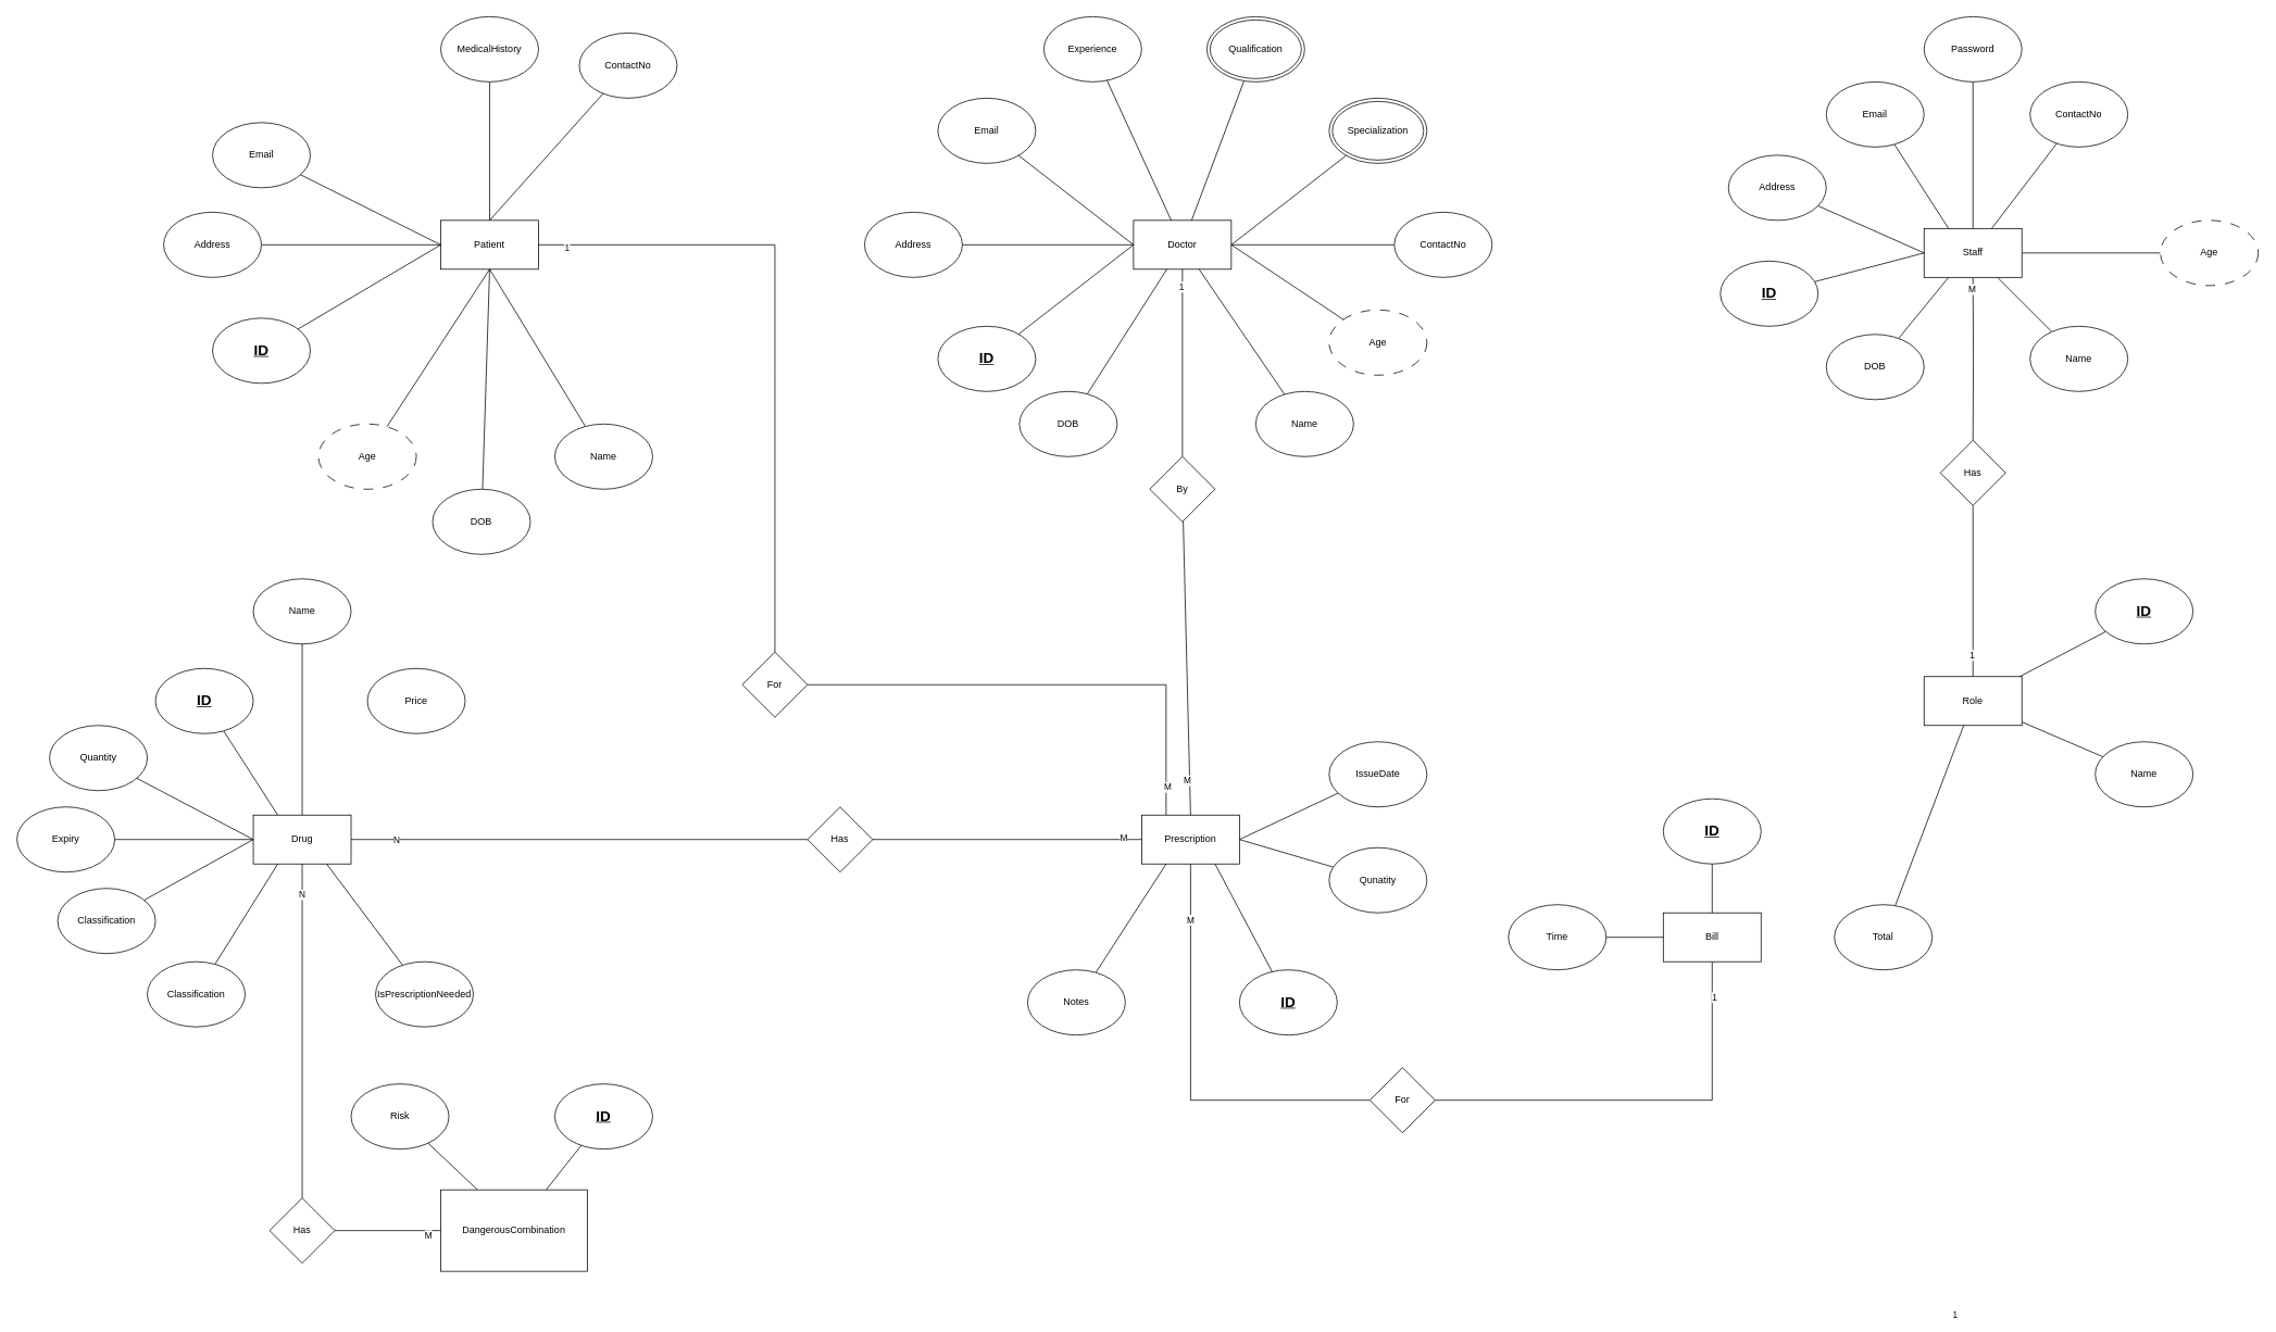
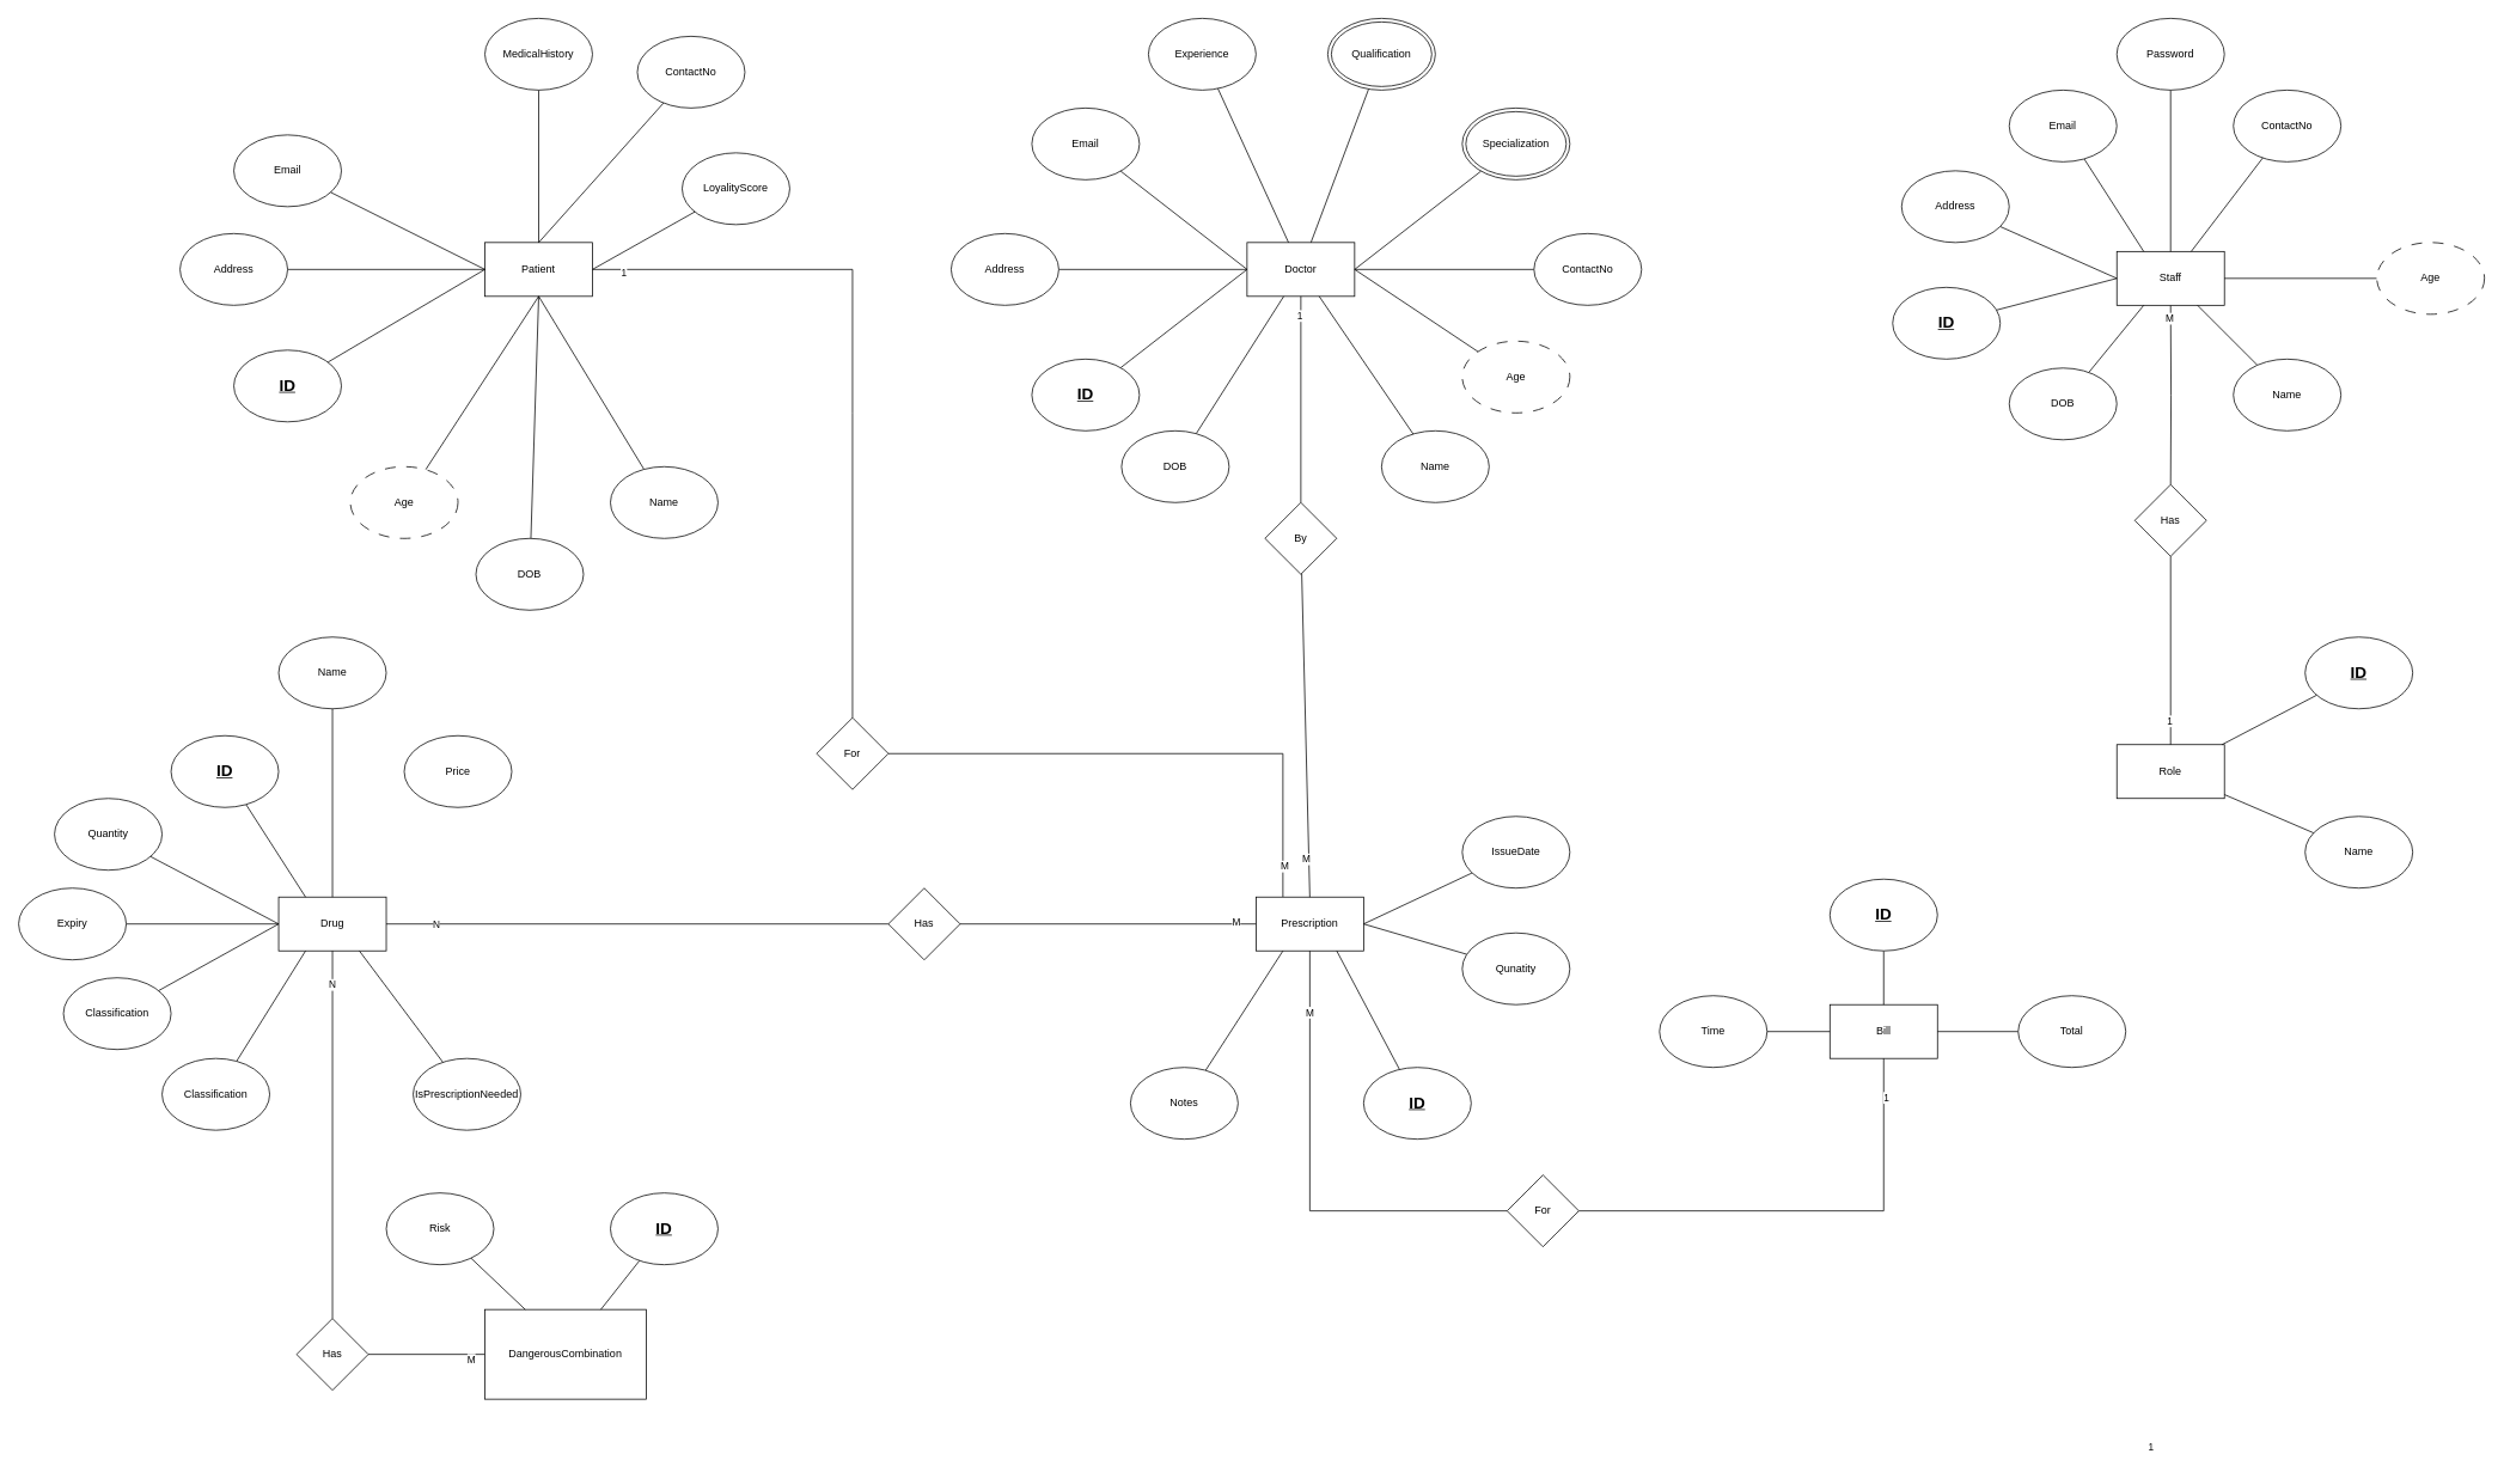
+ <mxCell id="119" value="LoyalityScore" style="ellipse;whiteSpace=wrap;html=1;" vertex="1" parent="1"><mxGeometry x="760" y="170" width="120" height="80" as="geometry" /></mxCell>
+ <mxCell id="118" style="rounded=0;orthogonalLoop=1;jettySize=auto;html=1;entryX=1;entryY=0.5;entryDx=0;entryDy=0;endArrow=none;endFill=0;" edge="1" parent="1" source="119" target="4"><mxGeometry relative="1" as="geometry" /></mxCell>
- <mxCell id="111" style="rounded=0;orthogonalLoop=1;jettySize=auto;html=1;endArrow=none;endFill=0;" edge="1" parent="1" source="112" target="61"><mxGeometry relative="1" as="geometry" /></mxCell>
+ <mxCell id="111" style="rounded=0;orthogonalLoop=1;jettySize=auto;html=1;entryX=1;entryY=0.5;entryDx=0;entryDy=0;endArrow=none;endFill=0;" edge="1" parent="1" source="112" target="106"><mxGeometry relative="1" as="geometry" /></mxCell>
